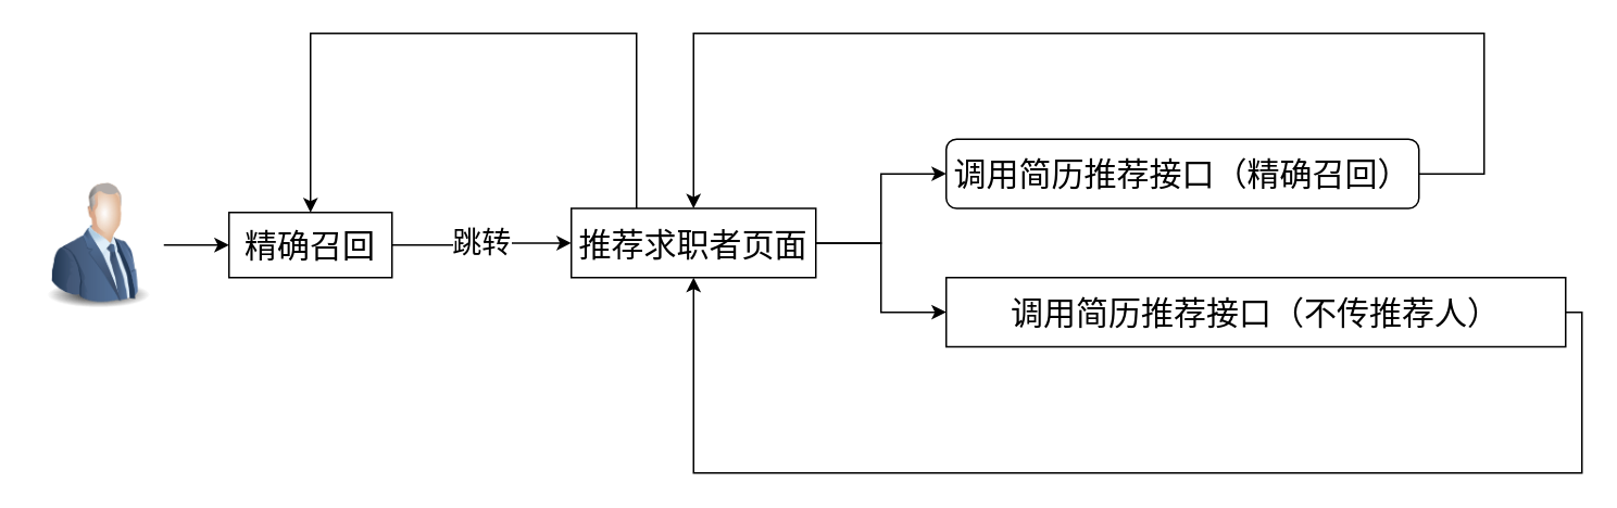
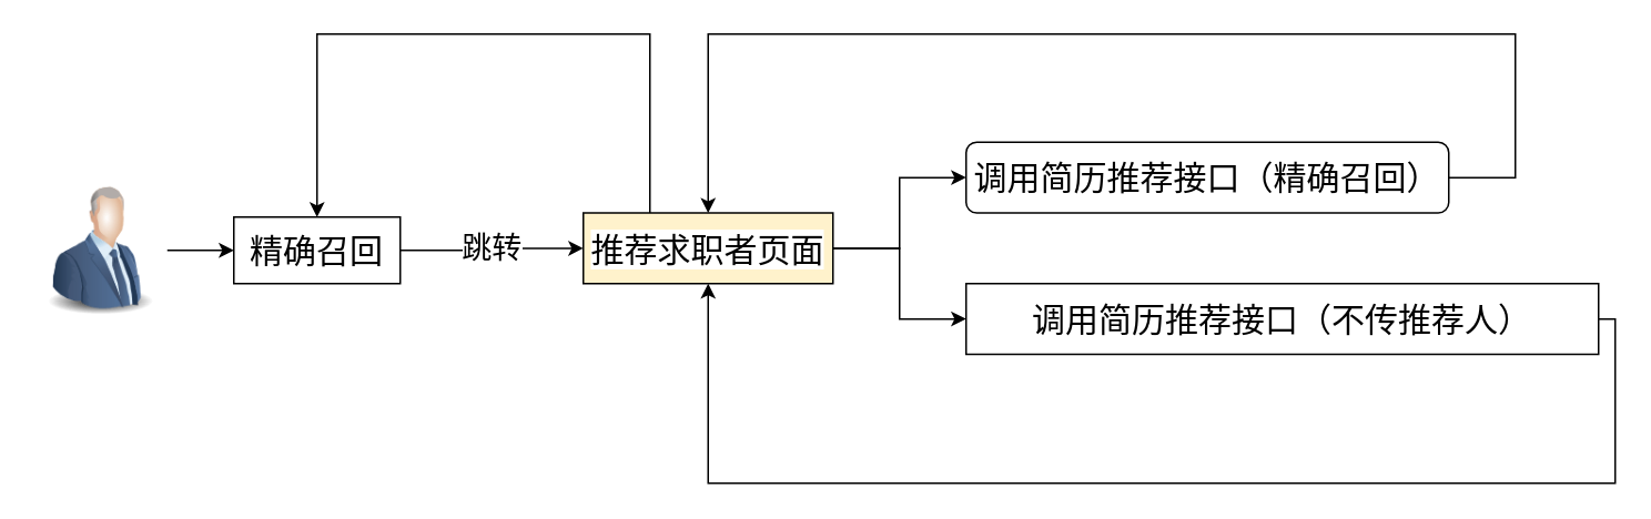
- <mxCell id="9" value="推荐求职者页面" style="whiteSpace=wrap;html=1;verticalAlign=middle;labelBackgroundColor=default;align=center;fontSize=20;" vertex="1" parent="1"><mxGeometry x="350" y="127.5" width="150" height="42.5" as="geometry" /></mxCell>
+ <mxCell id="9" value="推荐求职者页面" style="whiteSpace=wrap;html=1;verticalAlign=middle;labelBackgroundColor=default;align=center;fontSize=20;fillColor=#fff2cc;" vertex="1" parent="1"><mxGeometry x="350" y="127.5" width="150" height="42.5" as="geometry" /></mxCell>
